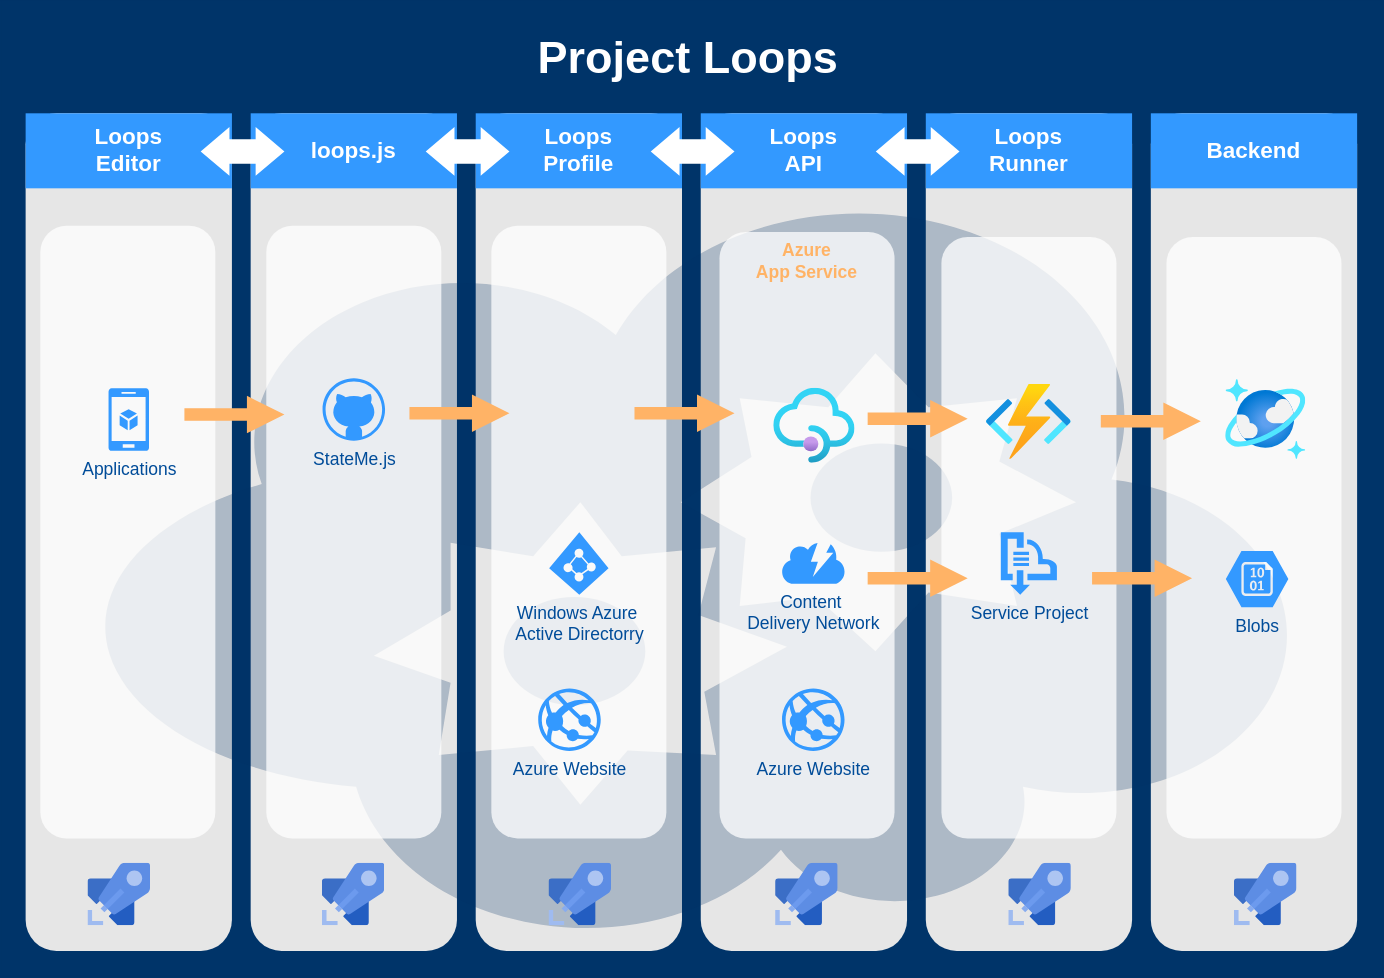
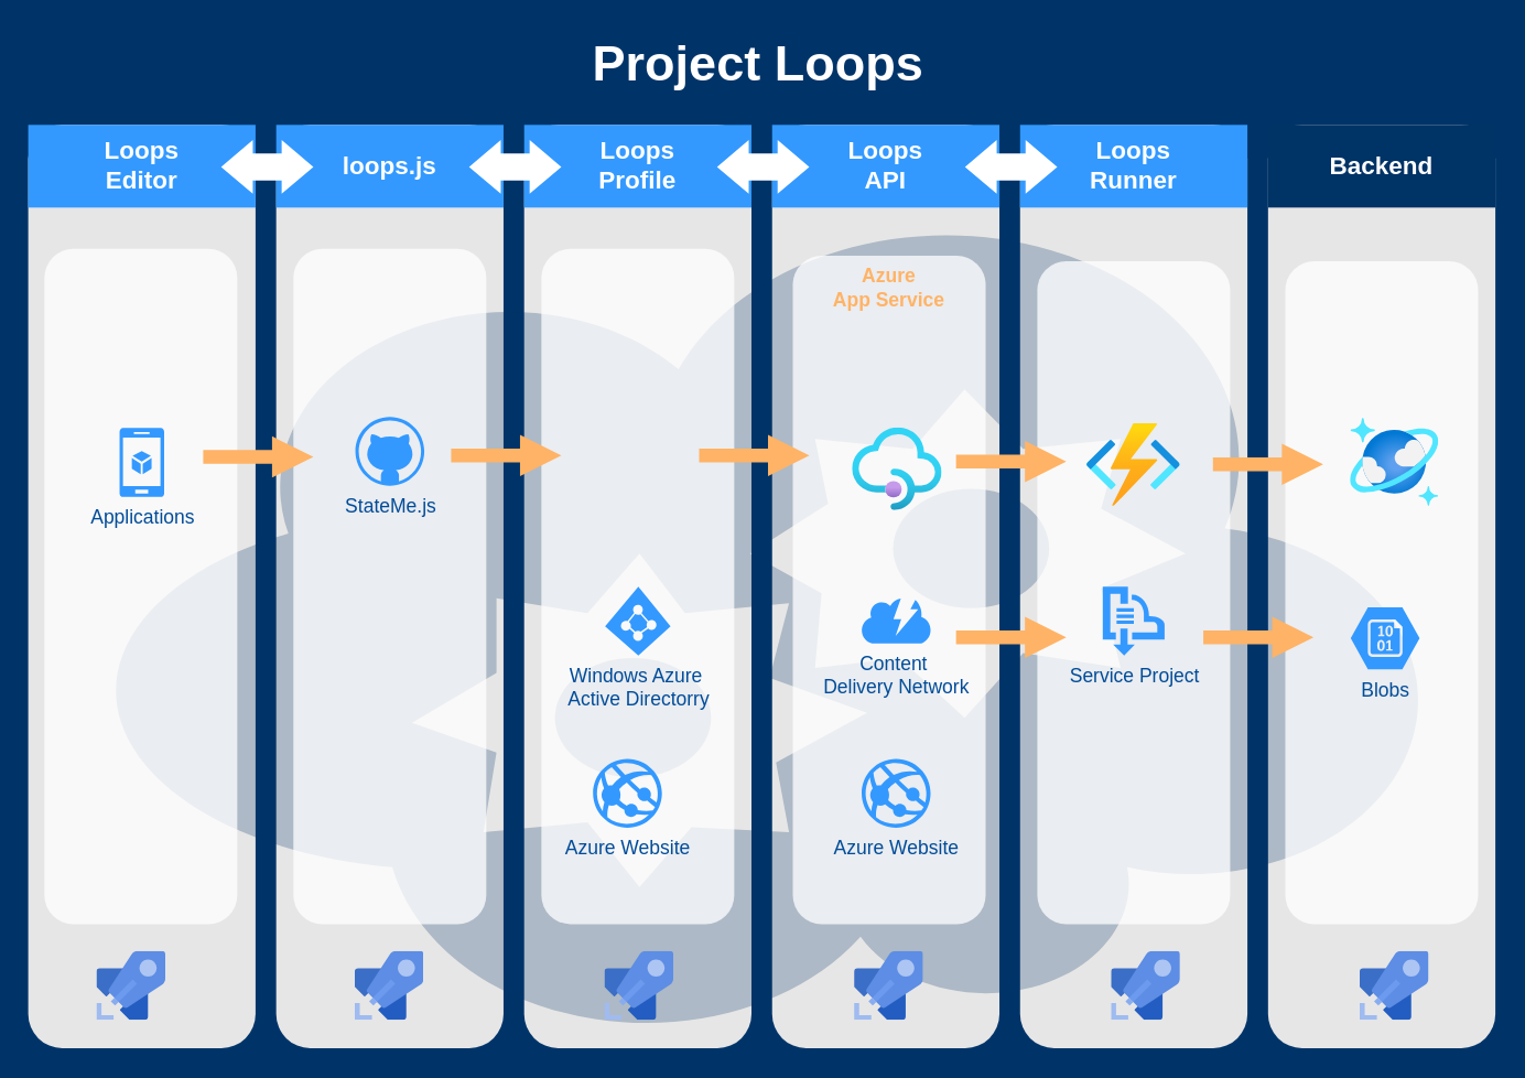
- <mxCell id="13" value="Backend" style="whiteSpace=wrap;html=1;dashed=1;strokeColor=none;strokeWidth=2;fillColor=#3399FF;fontFamily=Helvetica;fontSize=18;fontColor=#FFFFFF;fontStyle=1" parent="1" vertex="1"><mxGeometry x="920" y="90" width="165" height="60" as="geometry" /></mxCell>
+ <mxCell id="13" value="Backend" style="whiteSpace=wrap;html=1;dashed=1;strokeColor=none;strokeWidth=2;fillColor=#003366;fontFamily=Helvetica;fontSize=18;fontColor=#FFFFFF;fontStyle=1;" parent="1" vertex="1"><mxGeometry x="920" y="90" width="165" height="60" as="geometry" /></mxCell>
